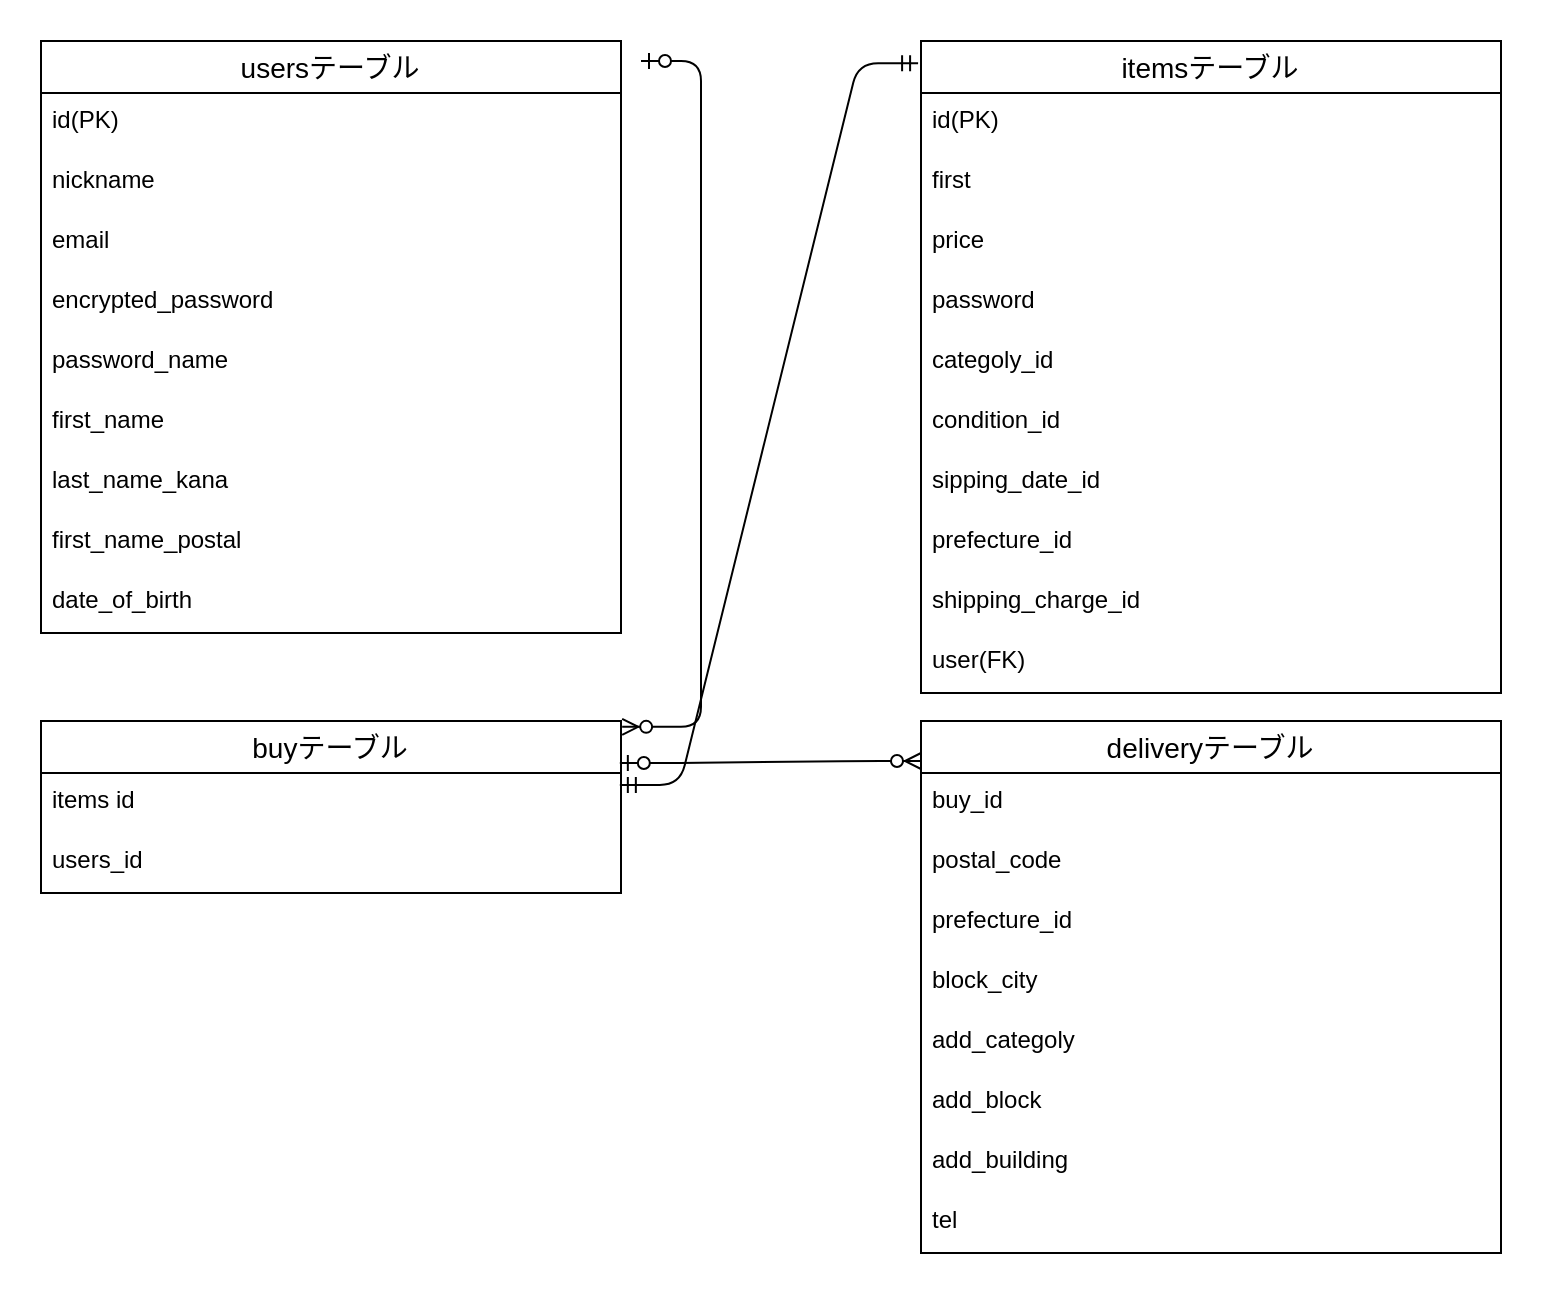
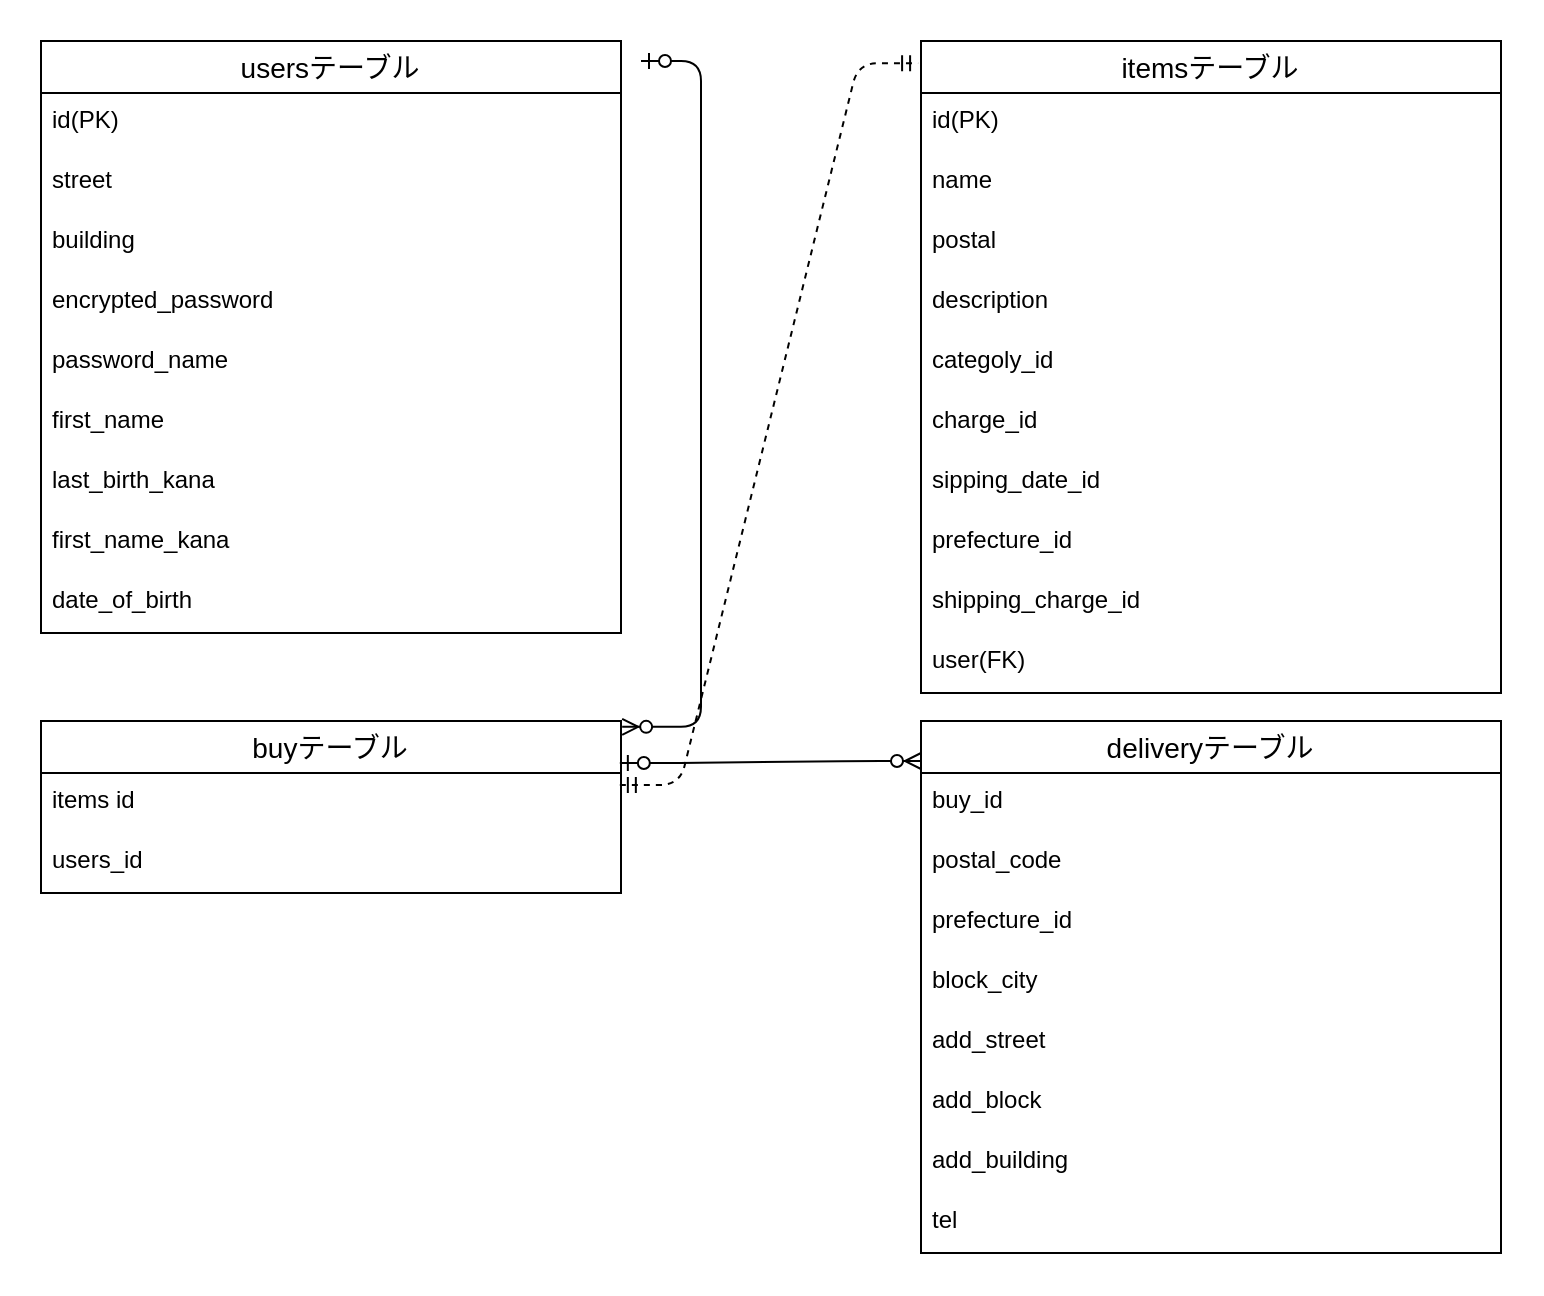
- <mxCell id="18" value="nickname" style="text;strokeColor=none;fillColor=none;spacingLeft=4;spacingRight=4;overflow=hidden;rotatable=0;points=[[0,0.5],[1,0.5]];portConstraint=eastwest;fontSize=12;" vertex="1" parent="16"><mxGeometry y="56" width="290" height="30" as="geometry" /></mxCell>
+ <mxCell id="18" value="street" style="text;strokeColor=none;fillColor=none;spacingLeft=4;spacingRight=4;overflow=hidden;rotatable=0;points=[[0,0.5],[1,0.5]];portConstraint=eastwest;fontSize=12;" vertex="1" parent="16"><mxGeometry y="56" width="290" height="30" as="geometry" /></mxCell>
- <mxCell id="7" value="first" style="text;strokeColor=none;fillColor=none;spacingLeft=4;spacingRight=4;overflow=hidden;rotatable=0;points=[[0,0.5],[1,0.5]];portConstraint=eastwest;fontSize=12;" vertex="1" parent="5"><mxGeometry y="56" width="290" height="30" as="geometry" /></mxCell>
+ <mxCell id="7" value="name" style="text;strokeColor=none;fillColor=none;spacingLeft=4;spacingRight=4;overflow=hidden;rotatable=0;points=[[0,0.5],[1,0.5]];portConstraint=eastwest;fontSize=12;" vertex="1" parent="5"><mxGeometry y="56" width="290" height="30" as="geometry" /></mxCell>
- <mxCell id="19" value="email" style="text;strokeColor=none;fillColor=none;spacingLeft=4;spacingRight=4;overflow=hidden;rotatable=0;points=[[0,0.5],[1,0.5]];portConstraint=eastwest;fontSize=12;" vertex="1" parent="16"><mxGeometry y="86" width="290" height="30" as="geometry" /></mxCell>
+ <mxCell id="19" value="building" style="text;strokeColor=none;fillColor=none;spacingLeft=4;spacingRight=4;overflow=hidden;rotatable=0;points=[[0,0.5],[1,0.5]];portConstraint=eastwest;fontSize=12;" vertex="1" parent="16"><mxGeometry y="86" width="290" height="30" as="geometry" /></mxCell>
- <mxCell id="8" value="price" style="text;strokeColor=none;fillColor=none;spacingLeft=4;spacingRight=4;overflow=hidden;rotatable=0;points=[[0,0.5],[1,0.5]];portConstraint=eastwest;fontSize=12;" vertex="1" parent="5"><mxGeometry y="86" width="290" height="30" as="geometry" /></mxCell>
+ <mxCell id="8" value="postal" style="text;strokeColor=none;fillColor=none;spacingLeft=4;spacingRight=4;overflow=hidden;rotatable=0;points=[[0,0.5],[1,0.5]];portConstraint=eastwest;fontSize=12;" vertex="1" parent="5"><mxGeometry y="86" width="290" height="30" as="geometry" /></mxCell>
- <mxCell id="9" value="password" style="text;strokeColor=none;fillColor=none;spacingLeft=4;spacingRight=4;overflow=hidden;rotatable=0;points=[[0,0.5],[1,0.5]];portConstraint=eastwest;fontSize=12;" vertex="1" parent="5"><mxGeometry y="116" width="290" height="30" as="geometry" /></mxCell>
+ <mxCell id="9" value="description" style="text;strokeColor=none;fillColor=none;spacingLeft=4;spacingRight=4;overflow=hidden;rotatable=0;points=[[0,0.5],[1,0.5]];portConstraint=eastwest;fontSize=12;" vertex="1" parent="5"><mxGeometry y="116" width="290" height="30" as="geometry" /></mxCell>
- <mxCell id="37" value="" style="edgeStyle=entityRelationEdgeStyle;fontSize=12;html=1;endArrow=ERmandOne;startArrow=ERmandOne;entryX=-0.005;entryY=0.034;entryDx=0;entryDy=0;entryPerimeter=0;exitX=0.998;exitY=0.2;exitDx=0;exitDy=0;exitPerimeter=0;" edge="1" parent="1" source="3" target="5"><mxGeometry width="100" height="100" relative="1" as="geometry"><mxPoint x="320" y="390" as="sourcePoint" /><mxPoint x="450" y="110" as="targetPoint" /></mxGeometry></mxCell>
+ <mxCell id="37" value="" style="edgeStyle=entityRelationEdgeStyle;fontSize=12;html=1;endArrow=ERmandOne;startArrow=ERmandOne;entryX=-0.005;entryY=0.034;entryDx=0;entryDy=0;entryPerimeter=0;exitX=0.998;exitY=0.2;exitDx=0;exitDy=0;exitPerimeter=0;dashed=1;" edge="1" parent="1" source="3" target="5"><mxGeometry width="100" height="100" relative="1" as="geometry"><mxPoint x="320" y="390" as="sourcePoint" /><mxPoint x="450" y="110" as="targetPoint" /></mxGeometry></mxCell>
- <mxCell id="11" value="condition_id" style="text;strokeColor=none;fillColor=none;spacingLeft=4;spacingRight=4;overflow=hidden;rotatable=0;points=[[0,0.5],[1,0.5]];portConstraint=eastwest;fontSize=12;" vertex="1" parent="5"><mxGeometry y="176" width="290" height="30" as="geometry" /></mxCell>
+ <mxCell id="11" value="charge_id" style="text;strokeColor=none;fillColor=none;spacingLeft=4;spacingRight=4;overflow=hidden;rotatable=0;points=[[0,0.5],[1,0.5]];portConstraint=eastwest;fontSize=12;" vertex="1" parent="5"><mxGeometry y="176" width="290" height="30" as="geometry" /></mxCell>
- <mxCell id="23" value="last_name_kana" style="text;strokeColor=none;fillColor=none;spacingLeft=4;spacingRight=4;overflow=hidden;rotatable=0;points=[[0,0.5],[1,0.5]];portConstraint=eastwest;fontSize=12;" vertex="1" parent="16"><mxGeometry y="206" width="290" height="30" as="geometry" /></mxCell>
+ <mxCell id="23" value="last_birth_kana" style="text;strokeColor=none;fillColor=none;spacingLeft=4;spacingRight=4;overflow=hidden;rotatable=0;points=[[0,0.5],[1,0.5]];portConstraint=eastwest;fontSize=12;" vertex="1" parent="16"><mxGeometry y="206" width="290" height="30" as="geometry" /></mxCell>
- <mxCell id="24" value="first_name_postal" style="text;strokeColor=none;fillColor=none;spacingLeft=4;spacingRight=4;overflow=hidden;rotatable=0;points=[[0,0.5],[1,0.5]];portConstraint=eastwest;fontSize=12;" vertex="1" parent="16"><mxGeometry y="236" width="290" height="30" as="geometry" /></mxCell>
+ <mxCell id="24" value="first_name_kana" style="text;strokeColor=none;fillColor=none;spacingLeft=4;spacingRight=4;overflow=hidden;rotatable=0;points=[[0,0.5],[1,0.5]];portConstraint=eastwest;fontSize=12;" vertex="1" parent="16"><mxGeometry y="236" width="290" height="30" as="geometry" /></mxCell>
- <mxCell id="31" value="add_categoly" style="text;strokeColor=none;fillColor=none;spacingLeft=4;spacingRight=4;overflow=hidden;rotatable=0;points=[[0,0.5],[1,0.5]];portConstraint=eastwest;fontSize=12;" vertex="1" parent="26"><mxGeometry y="146" width="290" height="30" as="geometry" /></mxCell>
+ <mxCell id="31" value="add_street" style="text;strokeColor=none;fillColor=none;spacingLeft=4;spacingRight=4;overflow=hidden;rotatable=0;points=[[0,0.5],[1,0.5]];portConstraint=eastwest;fontSize=12;" vertex="1" parent="26"><mxGeometry y="146" width="290" height="30" as="geometry" /></mxCell>
